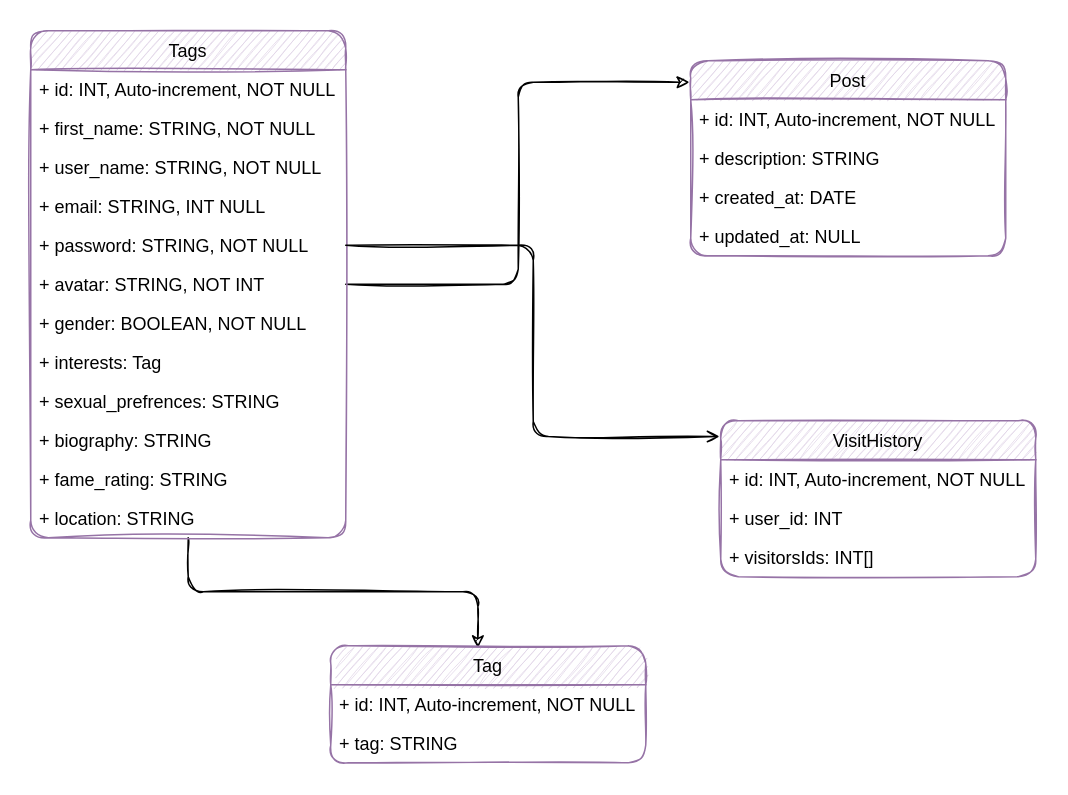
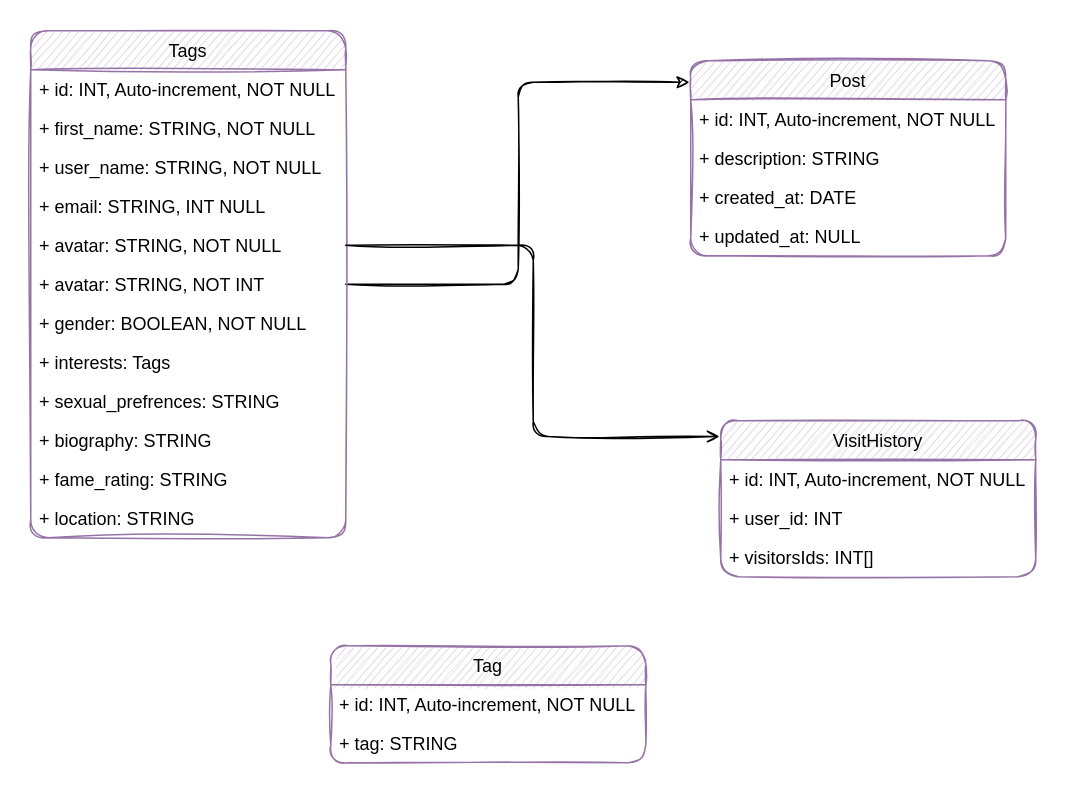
- <mxCell id="9" value="+ password: STRING, NOT NULL" style="text;strokeColor=none;fillColor=none;align=left;verticalAlign=top;spacingLeft=4;spacingRight=4;overflow=hidden;rotatable=0;points=[[0,0.5],[1,0.5]];portConstraint=eastwest;rounded=0;shadow=0;glass=0;labelBackgroundColor=none;labelBorderColor=none;sketch=1;fillStyle=auto;fontColor=default;" vertex="1" parent="4"><mxGeometry y="130" width="210" height="26" as="geometry" /></mxCell>
+ <mxCell id="9" value="+ avatar: STRING, NOT NULL" style="text;strokeColor=none;fillColor=none;align=left;verticalAlign=top;spacingLeft=4;spacingRight=4;overflow=hidden;rotatable=0;points=[[0,0.5],[1,0.5]];portConstraint=eastwest;rounded=0;shadow=0;glass=0;labelBackgroundColor=none;labelBorderColor=none;sketch=1;fillStyle=auto;fontColor=default;" vertex="1" parent="4"><mxGeometry y="130" width="210" height="26" as="geometry" /></mxCell>
- <mxCell id="12" value="+ interests: Tag" style="text;strokeColor=none;fillColor=none;align=left;verticalAlign=top;spacingLeft=4;spacingRight=4;overflow=hidden;rotatable=0;points=[[0,0.5],[1,0.5]];portConstraint=eastwest;rounded=0;shadow=0;glass=0;labelBackgroundColor=none;labelBorderColor=none;sketch=1;fillStyle=auto;fontColor=default;" vertex="1" parent="4"><mxGeometry y="208" width="210" height="26" as="geometry" /></mxCell>
+ <mxCell id="12" value="+ interests: Tags" style="text;strokeColor=none;fillColor=none;align=left;verticalAlign=top;spacingLeft=4;spacingRight=4;overflow=hidden;rotatable=0;points=[[0,0.5],[1,0.5]];portConstraint=eastwest;rounded=0;shadow=0;glass=0;labelBackgroundColor=none;labelBorderColor=none;sketch=1;fillStyle=auto;fontColor=default;" vertex="1" parent="4"><mxGeometry y="208" width="210" height="26" as="geometry" /></mxCell>
- <mxCell id="2" style="edgeStyle=orthogonalEdgeStyle;sketch=1;html=1;entryX=0.467;entryY=0.02;entryDx=0;entryDy=0;entryPerimeter=0;fontColor=default;" edge="1" parent="1" source="4" target="17"><mxGeometry relative="1" as="geometry" /></mxCell>
